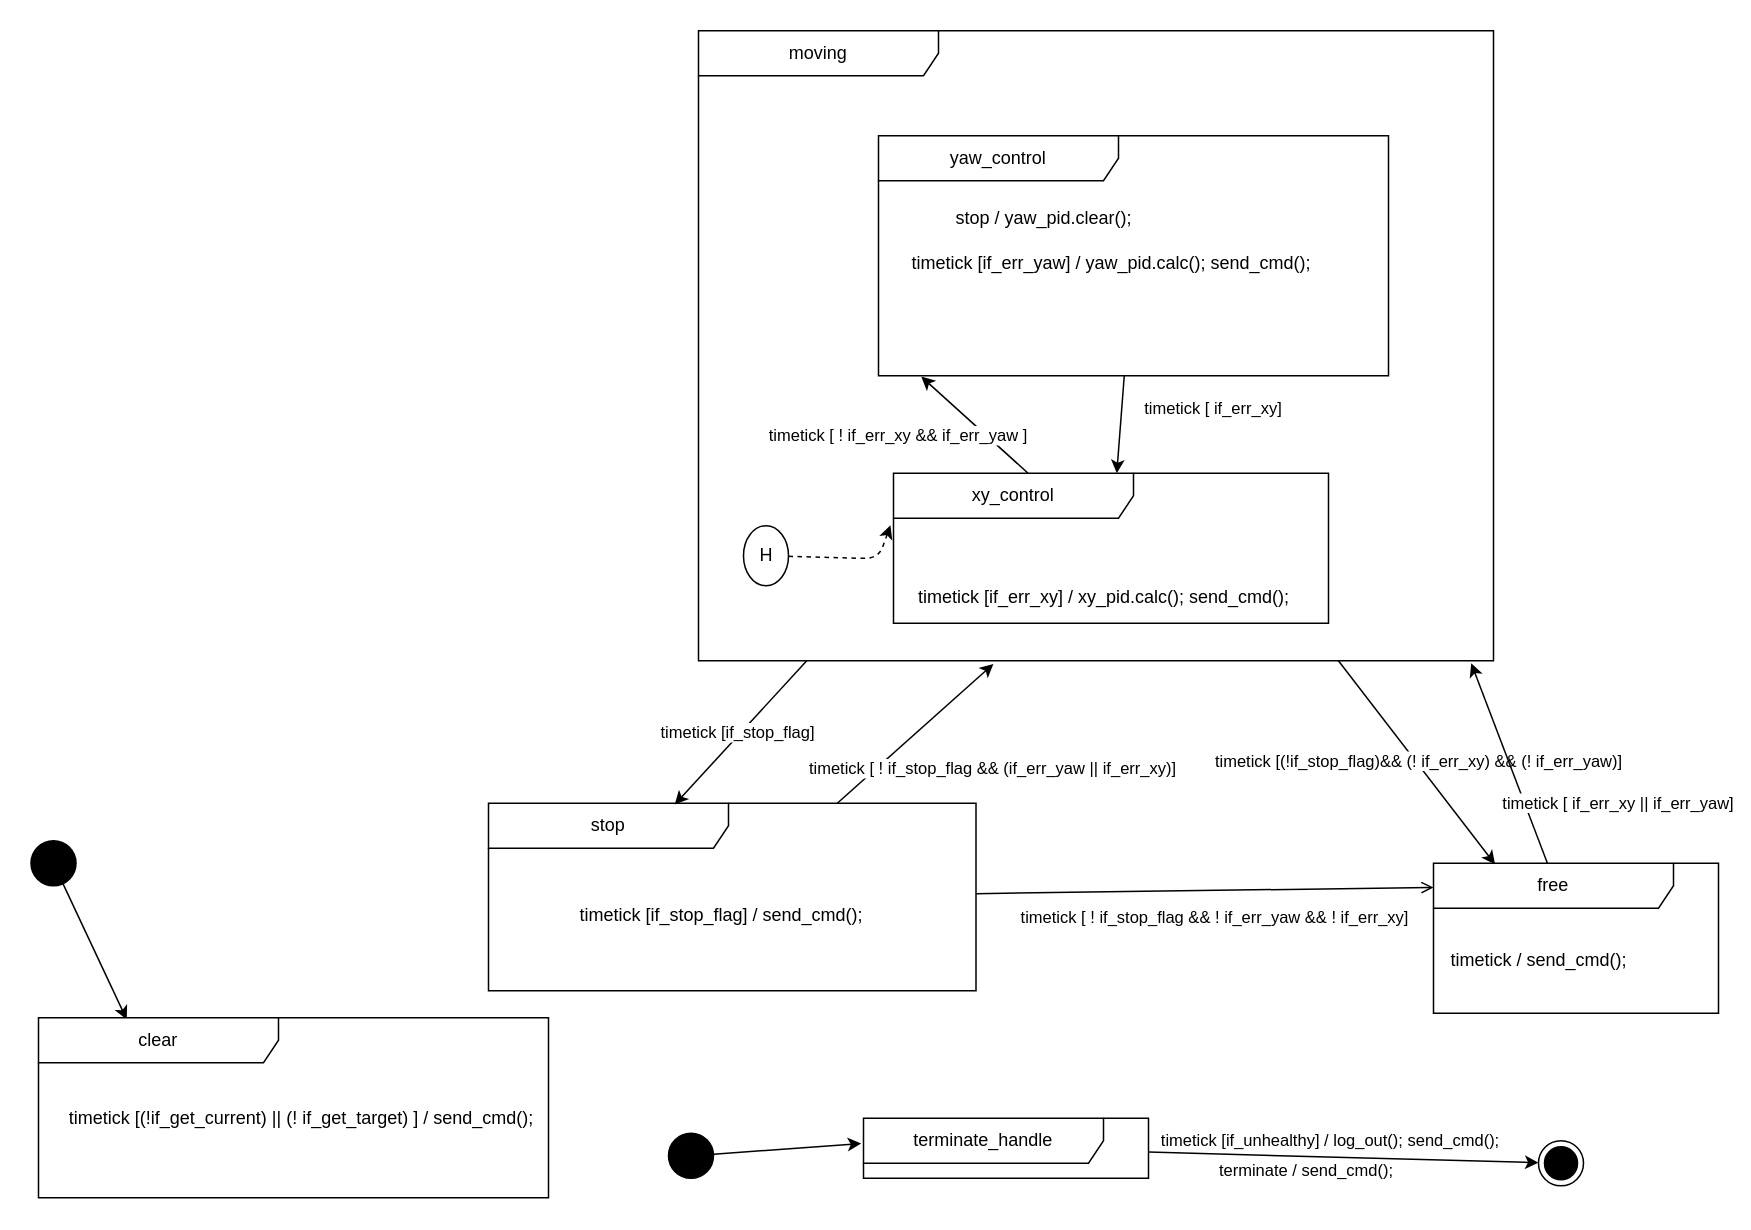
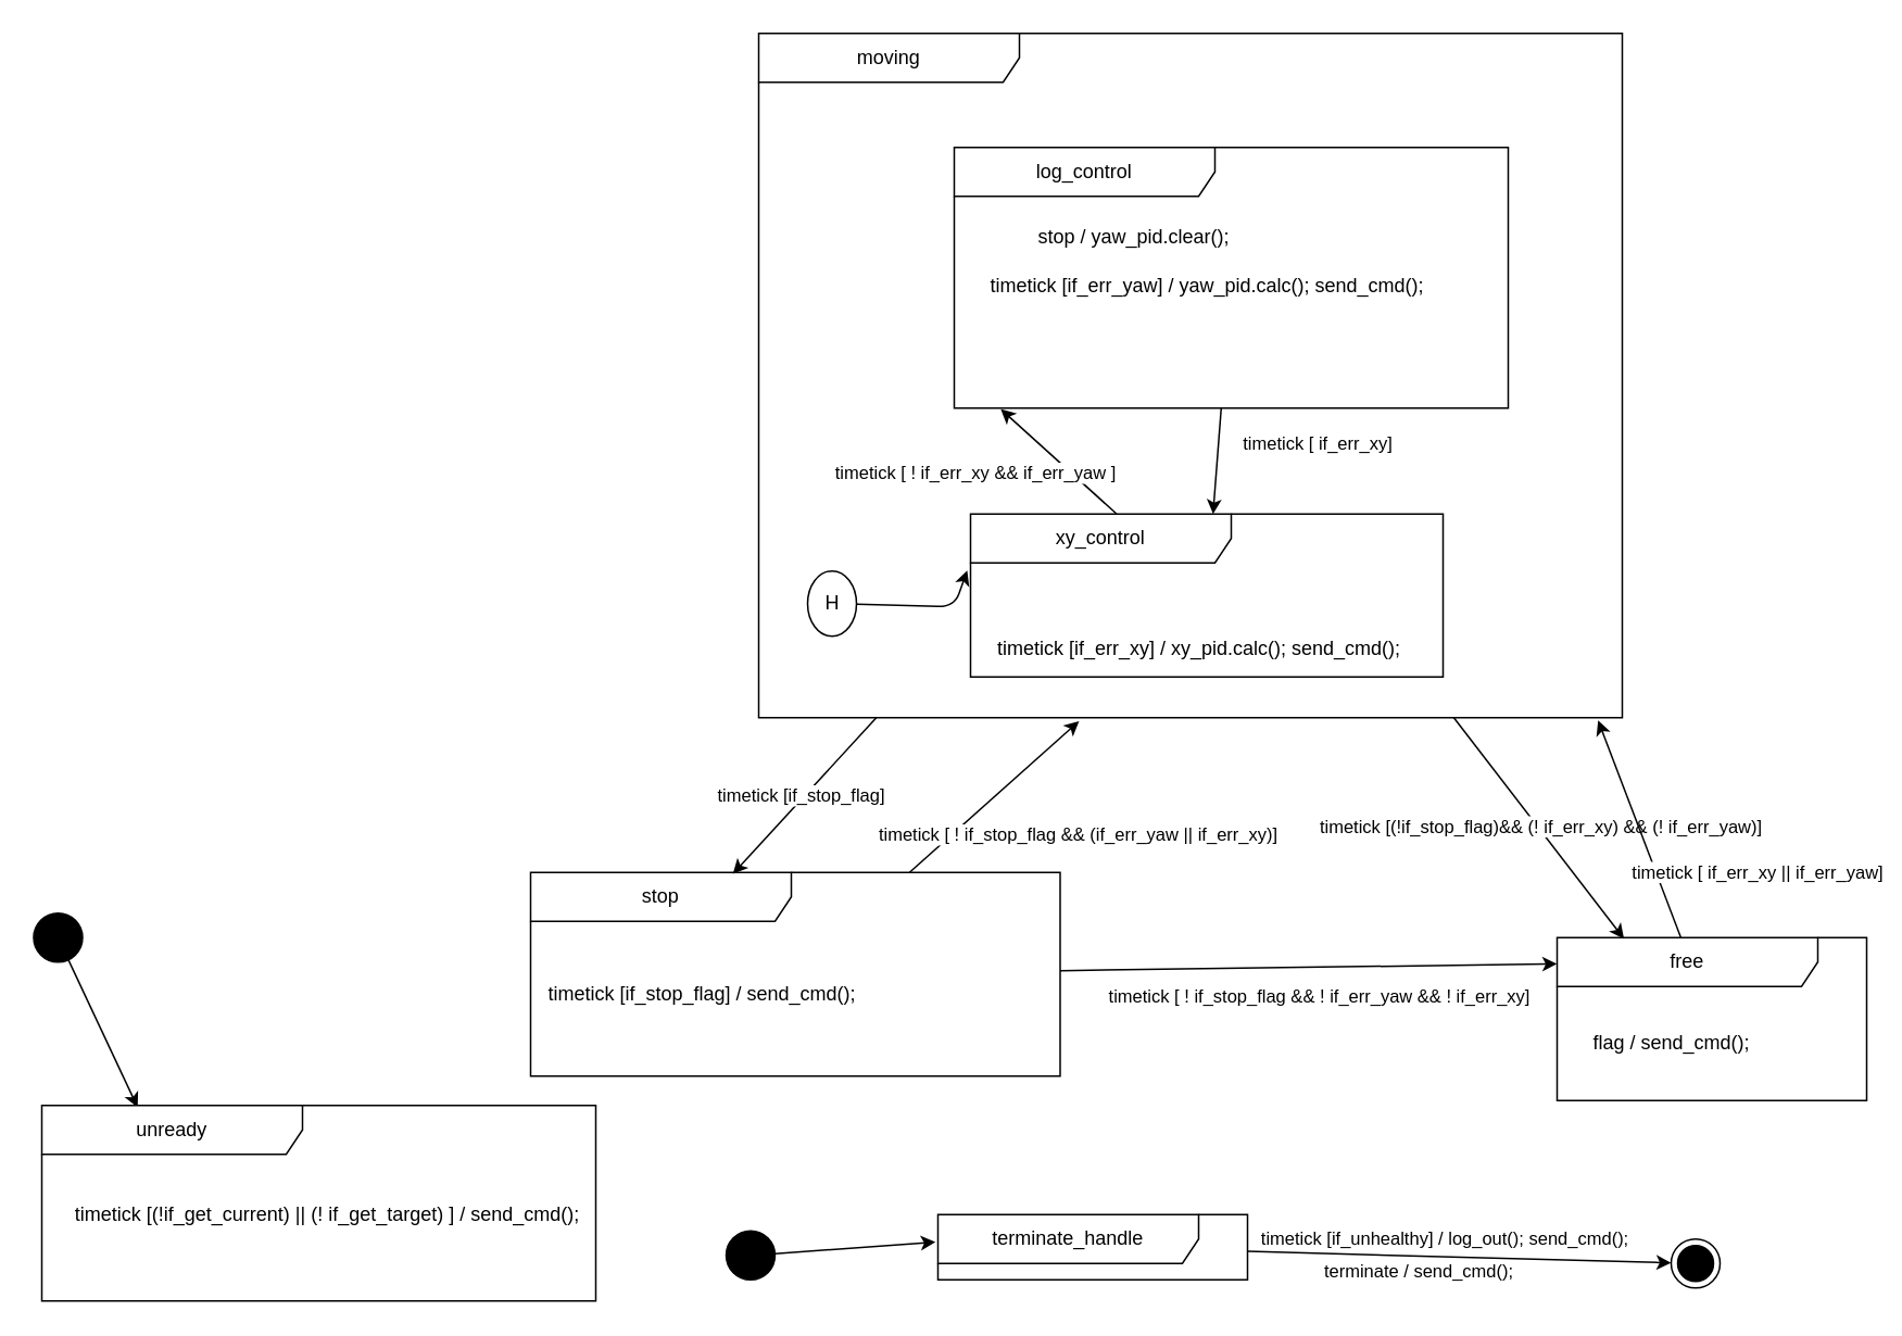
- <mxCell id="5" value="yaw_control" style="shape=umlFrame;whiteSpace=wrap;html=1;pointerEvents=0;recursiveResize=0;container=1;collapsible=0;width=160;" parent="2" vertex="1"><mxGeometry x="120" y="70" width="340" height="160" as="geometry" /></mxCell>
+ <mxCell id="5" value="log_control" style="shape=umlFrame;whiteSpace=wrap;html=1;pointerEvents=0;recursiveResize=0;container=1;collapsible=0;width=160;" parent="2" vertex="1"><mxGeometry x="120" y="70" width="340" height="160" as="geometry" /></mxCell>
- <mxCell id="8" style="edgeStyle=none;html=1;entryX=-0.007;entryY=0.347;entryDx=0;entryDy=0;entryPerimeter=0;dashed=1;" parent="2" source="9" target="10" edge="1"><mxGeometry relative="1" as="geometry"><Array as="points"><mxPoint x="120" y="352" /></Array></mxGeometry></mxCell>
+ <mxCell id="8" style="edgeStyle=none;html=1;entryX=-0.007;entryY=0.347;entryDx=0;entryDy=0;entryPerimeter=0;" parent="2" source="9" target="10" edge="1"><mxGeometry relative="1" as="geometry"><Array as="points"><mxPoint x="120" y="352" /></Array></mxGeometry></mxCell>
- <mxCell id="35" style="edgeStyle=none;html=1;entryX=0;entryY=0.161;entryDx=0;entryDy=0;entryPerimeter=0;endArrow=open;" parent="1" source="14" target="16" edge="1"><mxGeometry relative="1" as="geometry" /></mxCell>
+ <mxCell id="35" style="edgeStyle=none;html=1;entryX=0;entryY=0.161;entryDx=0;entryDy=0;entryPerimeter=0;" parent="1" source="14" target="16" edge="1"><mxGeometry relative="1" as="geometry" /></mxCell>
- <mxCell id="15" value="timetick [if_stop_flag] / send_cmd();" style="text;html=1;align=center;verticalAlign=middle;resizable=0;points=[];autosize=1;strokeColor=none;fillColor=none;" parent="14" vertex="1"><mxGeometry x="50" y="60" width="210" height="30" as="geometry" /></mxCell>
+ <mxCell id="15" value="timetick [if_stop_flag] / send_cmd();" style="text;html=1;align=center;verticalAlign=middle;resizable=0;points=[];autosize=1;strokeColor=none;fillColor=none;" parent="14" vertex="1"><mxGeometry y="60" width="210" height="30" as="geometry" /></mxCell>
- <mxCell id="17" value="timetick / send_cmd();" style="text;html=1;align=center;verticalAlign=middle;resizable=0;points=[];autosize=1;strokeColor=none;fillColor=none;" parent="16" vertex="1"><mxGeometry y="50" width="140" height="30" as="geometry" /></mxCell>
+ <mxCell id="17" value="flag / send_cmd();" style="text;html=1;align=center;verticalAlign=middle;resizable=0;points=[];autosize=1;strokeColor=none;fillColor=none;" parent="16" vertex="1"><mxGeometry y="50" width="140" height="30" as="geometry" /></mxCell>
- <mxCell id="37" value="clear" style="shape=umlFrame;whiteSpace=wrap;html=1;pointerEvents=0;recursiveResize=0;container=1;collapsible=0;width=160;" parent="1" vertex="1"><mxGeometry x="25" y="678" width="340" height="120" as="geometry" /></mxCell>
+ <mxCell id="37" value="unready" style="shape=umlFrame;whiteSpace=wrap;html=1;pointerEvents=0;recursiveResize=0;container=1;collapsible=0;width=160;" parent="1" vertex="1"><mxGeometry x="25" y="678" width="340" height="120" as="geometry" /></mxCell>
